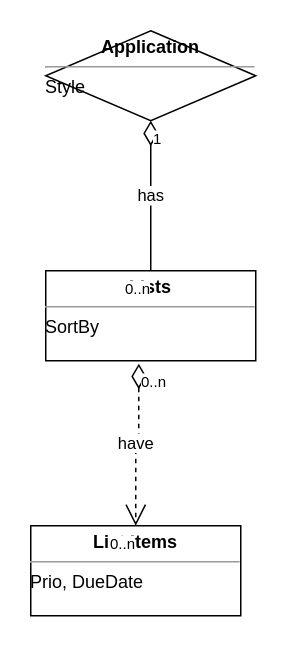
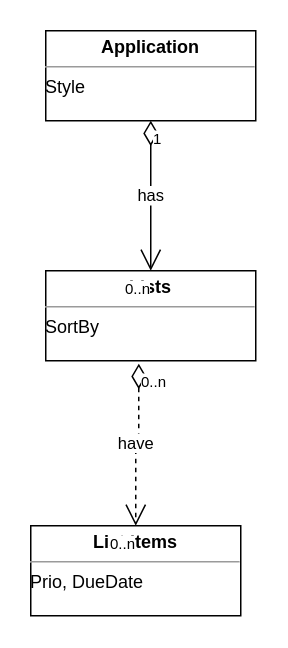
- <mxCell id="2" value="&lt;p style=&quot;margin: 0px ; margin-top: 4px ; text-align: center&quot;&gt;&lt;b&gt;Application&lt;/b&gt;&lt;/p&gt;&lt;hr size=&quot;1&quot;&gt;&lt;div style=&quot;height: 2px&quot;&gt;Style&lt;/div&gt;" style="rhombus;verticalAlign=top;align=left;overflow=fill;fontSize=12;fontFamily=Helvetica;html=1;" vertex="1" parent="1"><mxGeometry x="30" y="20" width="140" height="60" as="geometry" /></mxCell>
+ <mxCell id="2" value="&lt;p style=&quot;margin: 0px ; margin-top: 4px ; text-align: center&quot;&gt;&lt;b&gt;Application&lt;/b&gt;&lt;/p&gt;&lt;hr size=&quot;1&quot;&gt;&lt;div style=&quot;height: 2px&quot;&gt;Style&lt;/div&gt;" style="verticalAlign=top;align=left;overflow=fill;fontSize=12;fontFamily=Helvetica;html=1;" vertex="1" parent="1"><mxGeometry x="30" y="20" width="140" height="60" as="geometry" /></mxCell>
- <mxCell id="5" value="has" style="endArrow=none;html=1;endSize=12;startArrow=diamondThin;startSize=14;startFill=0;edgeStyle=orthogonalEdgeStyle;exitX=0.5;exitY=1;exitDx=0;exitDy=0;entryX=0.5;entryY=0;entryDx=0;entryDy=0;" edge="1" parent="1" source="2" target="3"><mxGeometry relative="1" as="geometry"><mxPoint x="210" y="140" as="sourcePoint" /><mxPoint x="370" y="140" as="targetPoint" /></mxGeometry></mxCell>
+ <mxCell id="5" value="has" style="endArrow=open;html=1;endSize=12;startArrow=diamondThin;startSize=14;startFill=0;edgeStyle=orthogonalEdgeStyle;exitX=0.5;exitY=1;exitDx=0;exitDy=0;entryX=0.5;entryY=0;entryDx=0;entryDy=0;" edge="1" parent="1" source="2" target="3"><mxGeometry relative="1" as="geometry"><mxPoint x="210" y="140" as="sourcePoint" /><mxPoint x="370" y="140" as="targetPoint" /></mxGeometry></mxCell>
